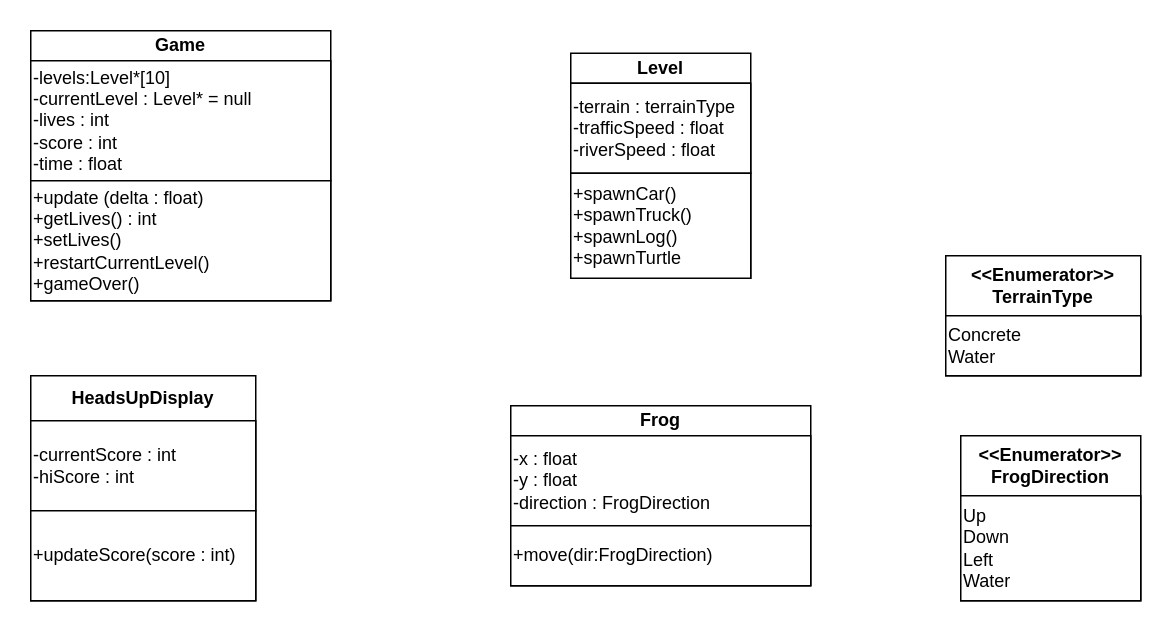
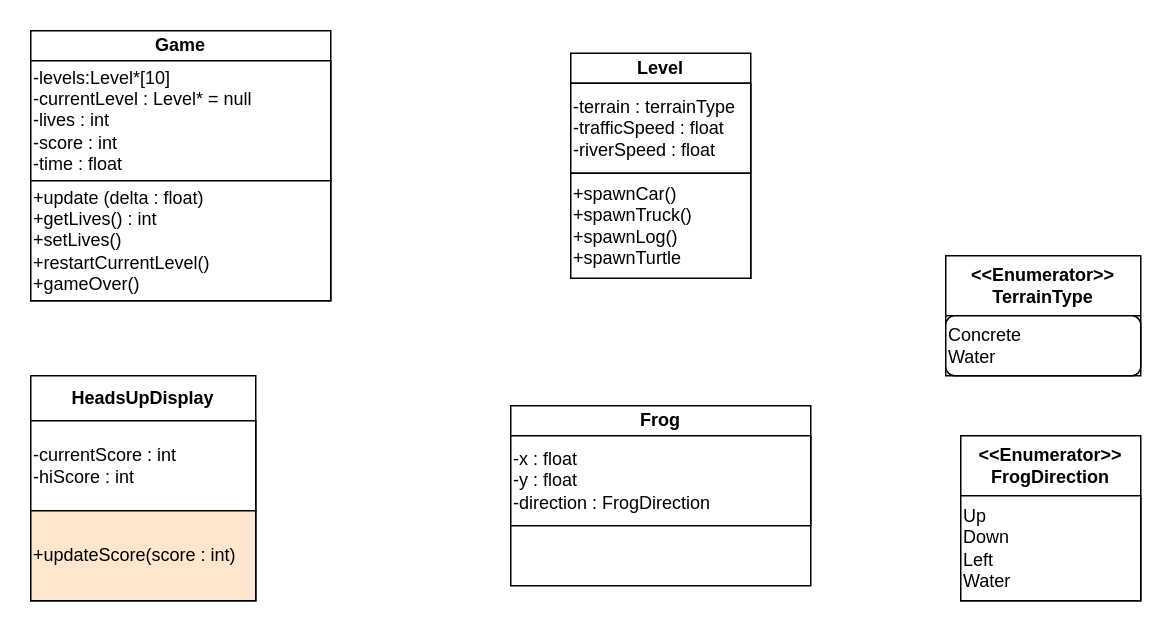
- <mxCell id="15" value="Concrete&lt;div&gt;Water&lt;/div&gt;" style="rounded=0;whiteSpace=wrap;html=1;align=left;" parent="14" vertex="1"><mxGeometry y="40" width="130" height="40" as="geometry" /></mxCell>
+ <mxCell id="15" value="Concrete&lt;div&gt;Water&lt;/div&gt;" style="whiteSpace=wrap;html=1;align=left;rounded=1;" parent="14" vertex="1"><mxGeometry y="40" width="130" height="40" as="geometry" /></mxCell>
- <mxCell id="7" value="+updateScore(score : int)" style="rounded=0;whiteSpace=wrap;html=1;align=left;" parent="5" vertex="1"><mxGeometry y="90" width="150" height="60" as="geometry" /></mxCell>
+ <mxCell id="7" value="+updateScore(score : int)" style="rounded=0;whiteSpace=wrap;html=1;align=left;fillColor=#ffe6cc;" parent="5" vertex="1"><mxGeometry y="90" width="150" height="60" as="geometry" /></mxCell>
- <mxCell id="13" value="+move(dir:FrogDirection)" style="rounded=0;whiteSpace=wrap;html=1;align=left;" parent="11" vertex="1"><mxGeometry y="80" width="200" height="40" as="geometry" /></mxCell>
